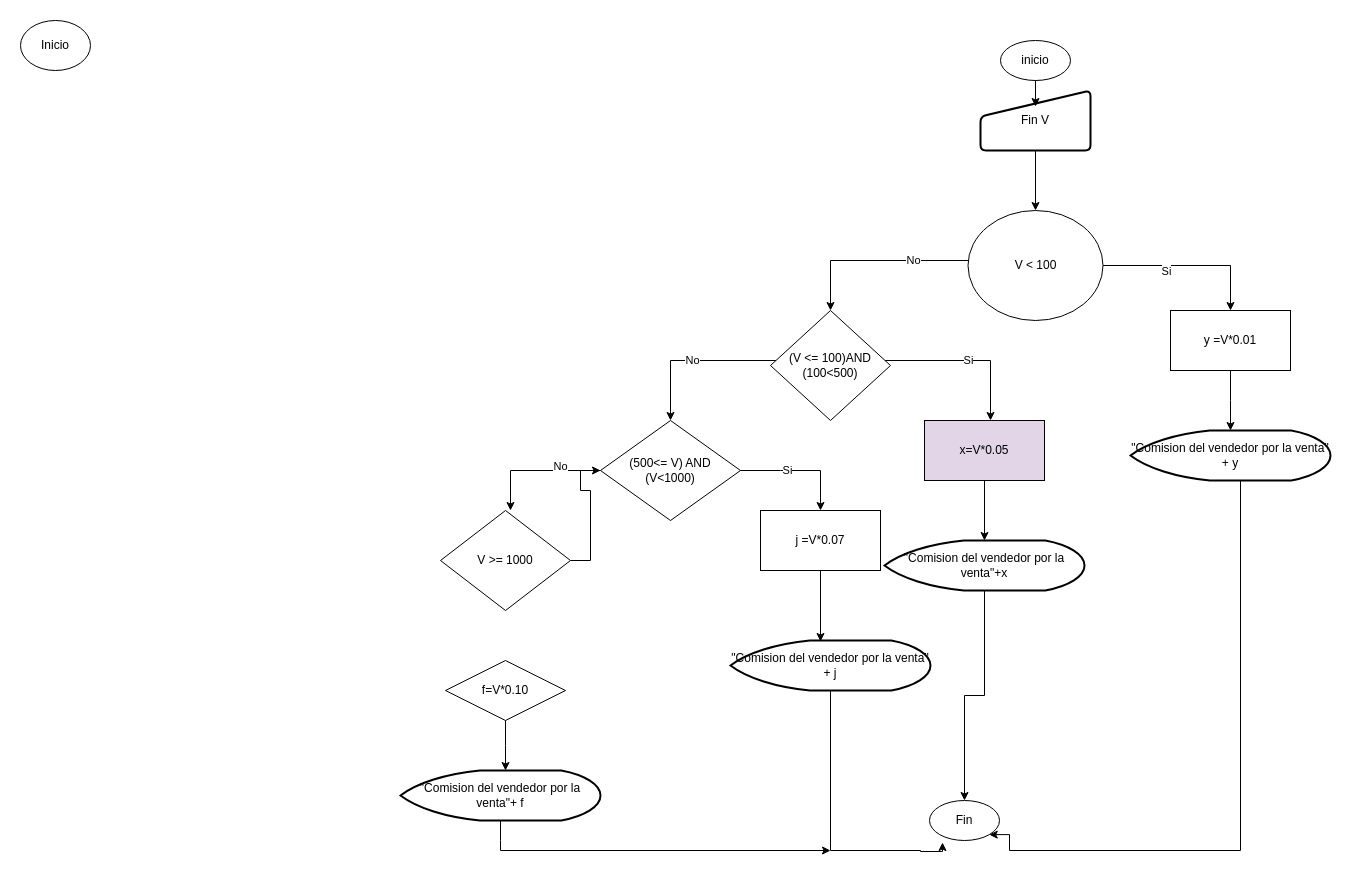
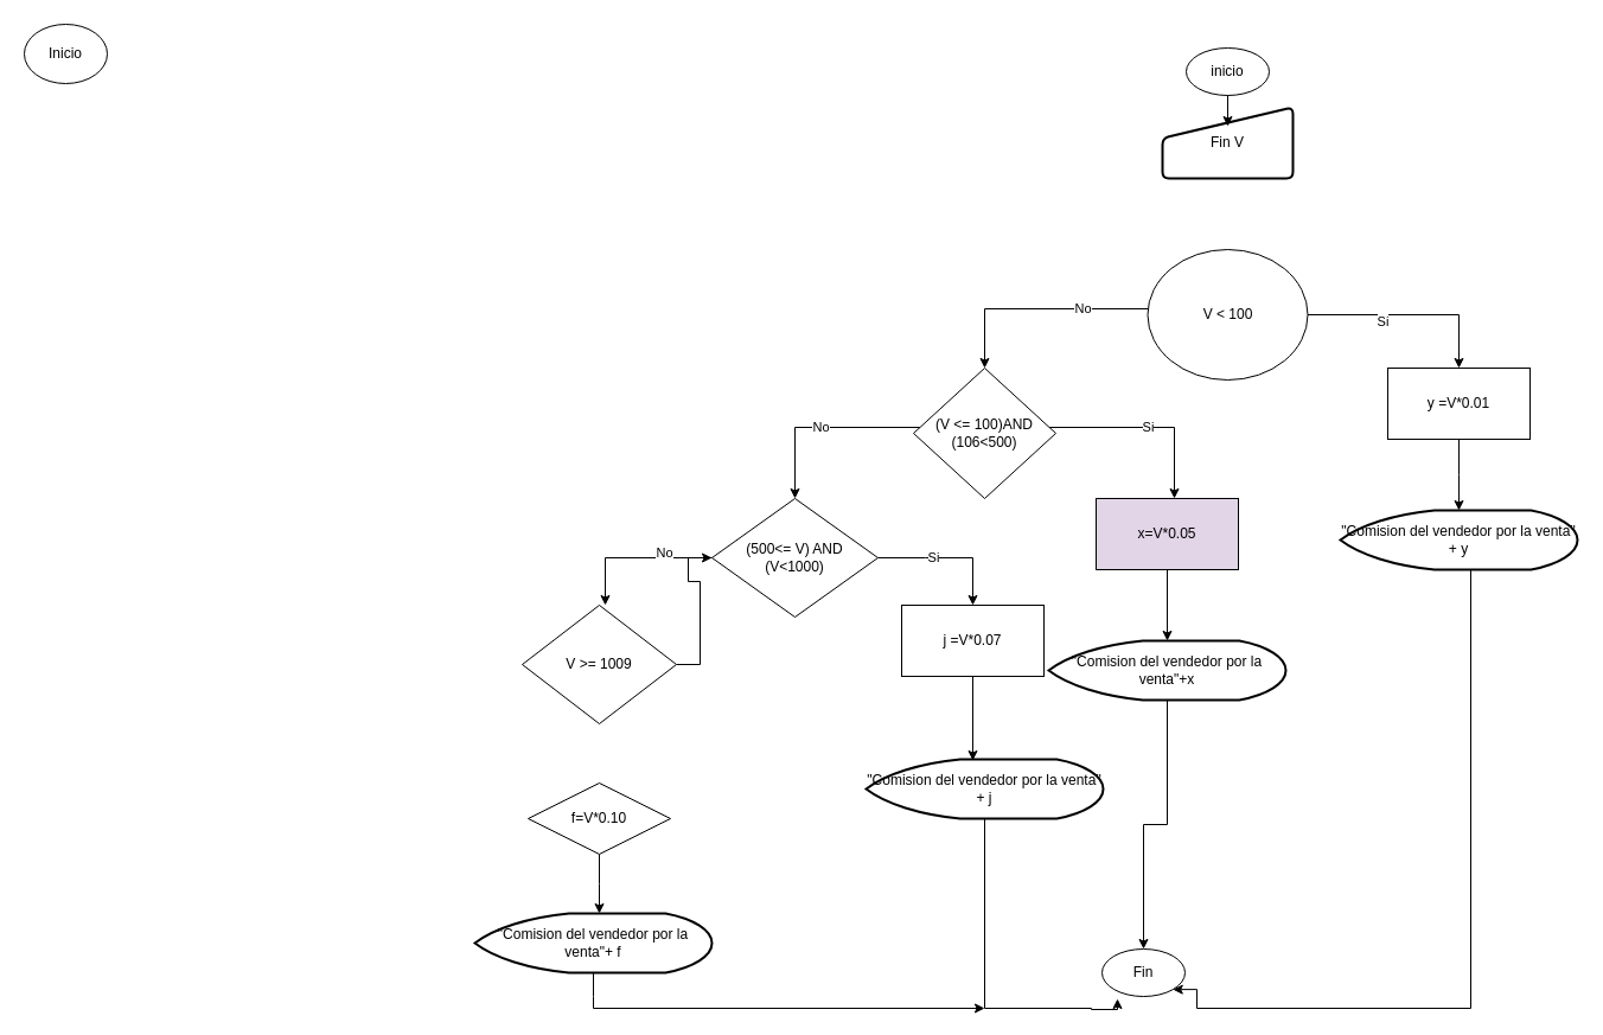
- <mxCell id="3" style="edgeStyle=orthogonalEdgeStyle;rounded=0;orthogonalLoop=1;jettySize=auto;html=1;entryX=0.5;entryY=0;entryDx=0;entryDy=0;" edge="1" parent="1" source="4" target="9"><mxGeometry relative="1" as="geometry"><mxPoint x="1035" y="200" as="targetPoint" /></mxGeometry></mxCell>
- <mxCell id="16" value="(V &amp;lt;= 100)AND (100&amp;lt;500)" style="rhombus;whiteSpace=wrap;html=1;" vertex="1" parent="1"><mxGeometry x="770" y="310" width="120" height="110" as="geometry" /></mxCell>
+ <mxCell id="16" value="(V &amp;lt;= 100)AND (106&amp;lt;500)" style="rhombus;whiteSpace=wrap;html=1;" vertex="1" parent="1"><mxGeometry x="770" y="310" width="120" height="110" as="geometry" /></mxCell>
- <mxCell id="31" value="V &amp;gt;= 1000" style="rhombus;whiteSpace=wrap;html=1;" vertex="1" parent="1"><mxGeometry x="440" y="510" width="130" height="100" as="geometry" /></mxCell>
+ <mxCell id="31" value="V &amp;gt;= 1009" style="rhombus;whiteSpace=wrap;html=1;" vertex="1" parent="1"><mxGeometry x="440" y="510" width="130" height="100" as="geometry" /></mxCell>
